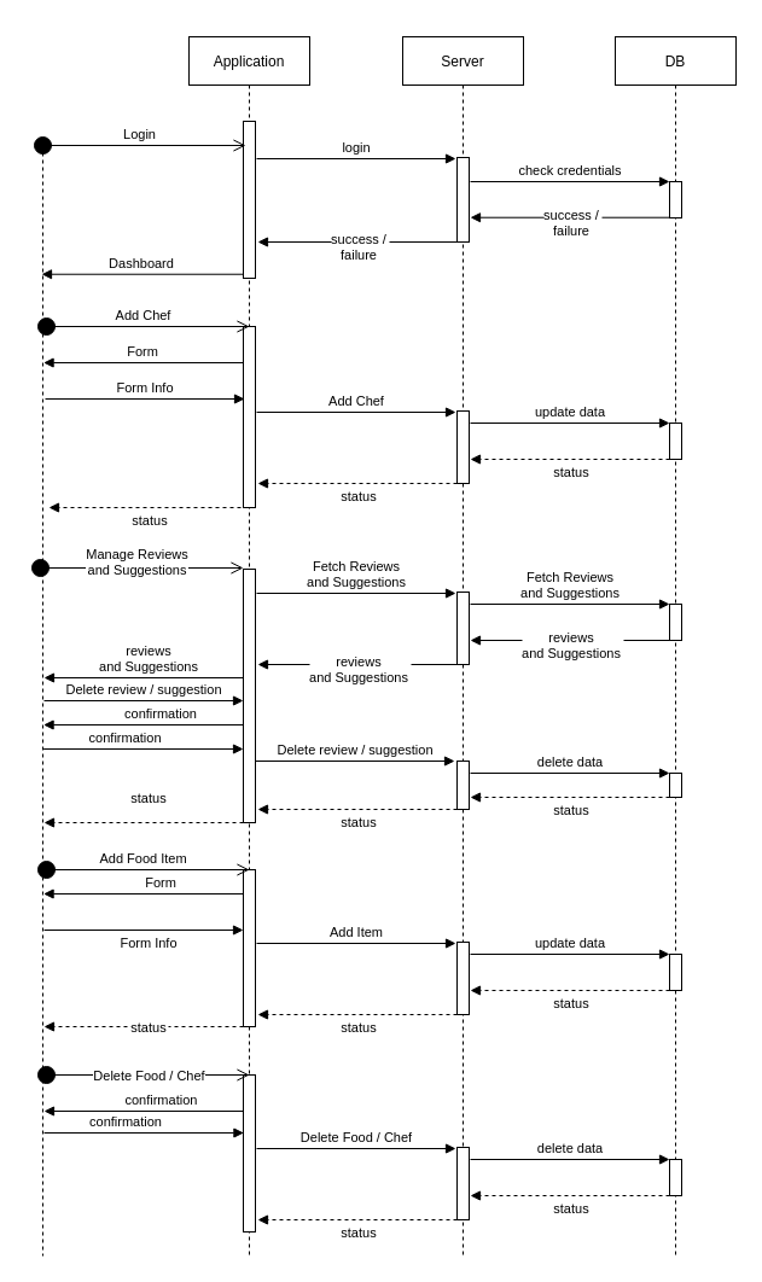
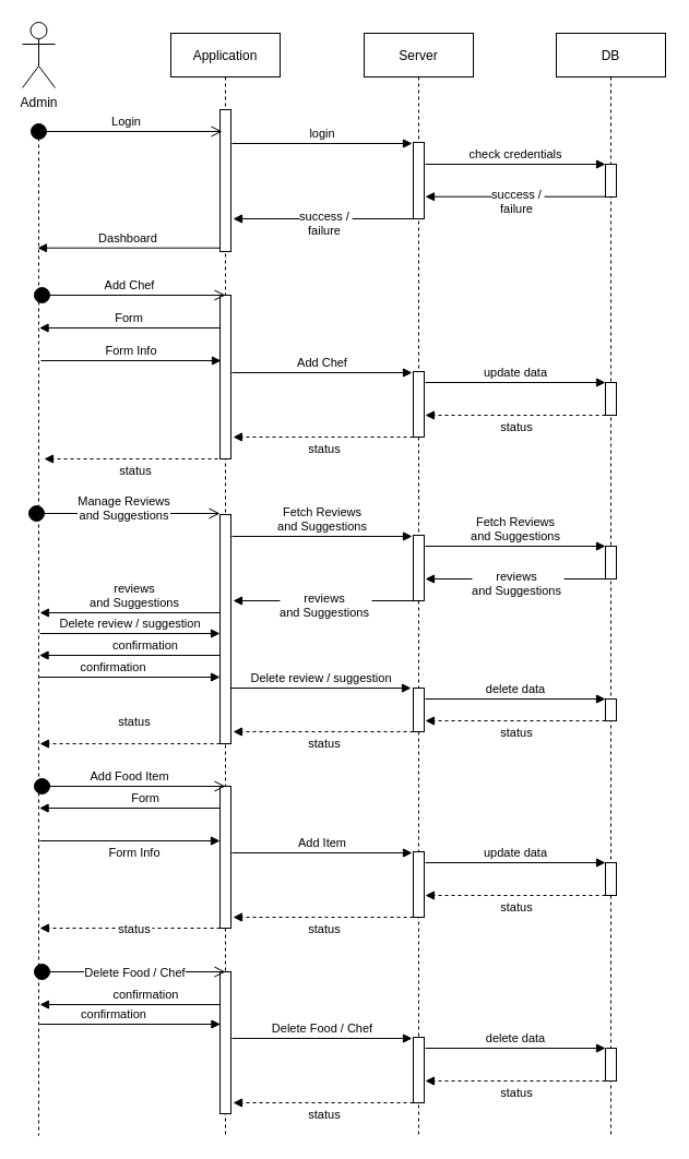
+ <mxCell id="35" value="Admin" style="shape=umlActor;verticalLabelPosition=bottom;verticalAlign=top;html=1;outlineConnect=0;" vertex="1" parent="1"><mxGeometry x="20" y="20" width="30" height="60" as="geometry" /></mxCell>
